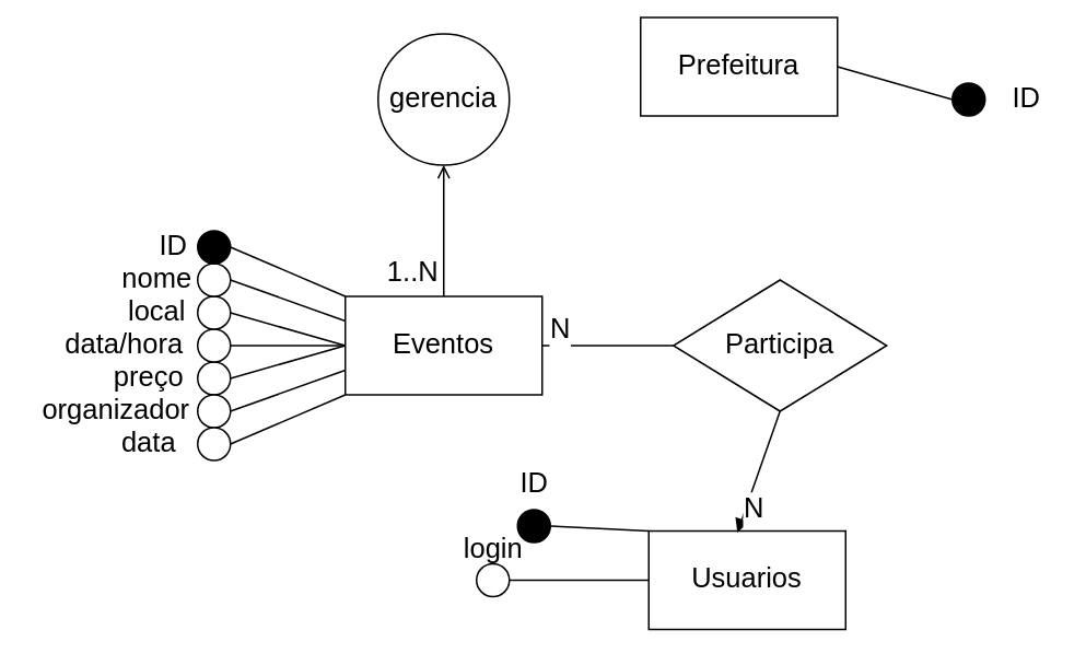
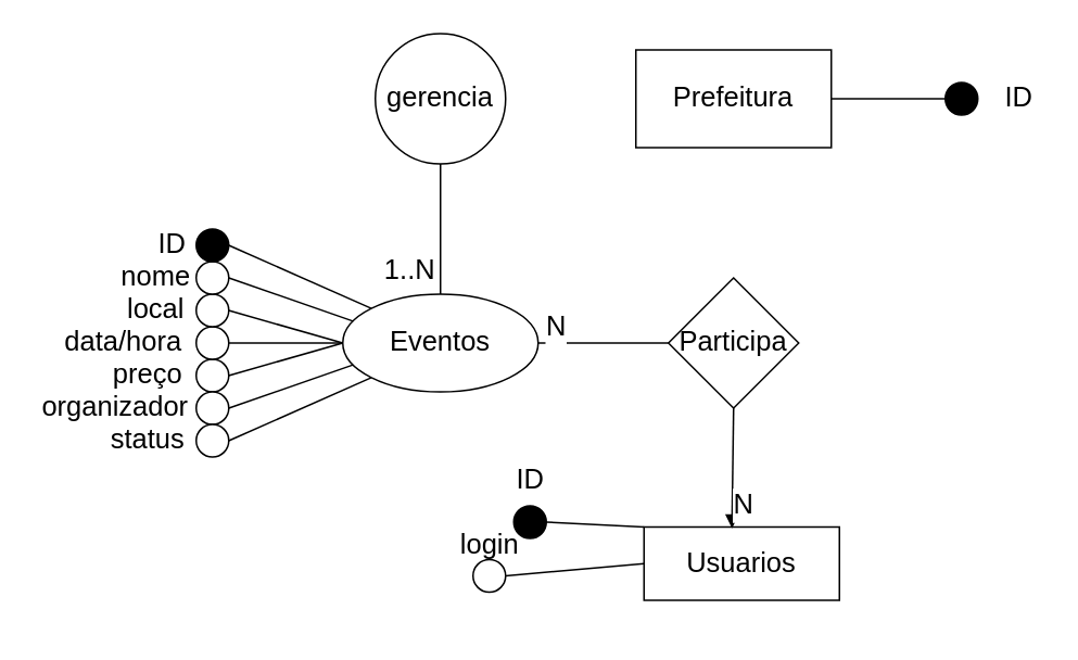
- <mxCell id="9" value="Prefeitura" style="rounded=0;whiteSpace=wrap;html=1;fontSize=17;" vertex="1" parent="1"><mxGeometry x="390" y="10" width="120" height="60" as="geometry" /></mxCell>
+ <mxCell id="9" value="Prefeitura" style="rounded=0;whiteSpace=wrap;html=1;fontSize=17;" vertex="1" parent="1"><mxGeometry x="390" y="30" width="120" height="60" as="geometry" /></mxCell>
- <mxCell id="11" value="" style="endArrow=open;html=1;rounded=0;entryX=0.5;entryY=1;entryDx=0;entryDy=0;exitX=0.5;exitY=0;exitDx=0;exitDy=0;fontSize=17;" edge="1" parent="1" source="3" target="10"><mxGeometry width="50" height="50" relative="1" as="geometry"><mxPoint x="120" y="160" as="sourcePoint" /><mxPoint x="170" y="110" as="targetPoint" /></mxGeometry></mxCell>
+ <mxCell id="11" value="" style="endArrow=none;html=1;rounded=0;entryX=0.5;entryY=1;entryDx=0;entryDy=0;exitX=0.5;exitY=0;exitDx=0;exitDy=0;fontSize=17;" edge="1" parent="1" source="3" target="10"><mxGeometry width="50" height="50" relative="1" as="geometry"><mxPoint x="120" y="160" as="sourcePoint" /><mxPoint x="170" y="110" as="targetPoint" /></mxGeometry></mxCell>
- <mxCell id="3" value="Eventos" style="rounded=0;whiteSpace=wrap;html=1;fontSize=17;" vertex="1" parent="1"><mxGeometry x="210" y="180" width="120" height="60" as="geometry" /></mxCell>
+ <mxCell id="3" value="Eventos" style="ellipse;whiteSpace=wrap;html=1;fontSize=17;" vertex="1" parent="1"><mxGeometry x="210" y="180" width="120" height="60" as="geometry" /></mxCell>
- <mxCell id="2" value="Participa" style="rhombus;whiteSpace=wrap;html=1;fontSize=17;" vertex="1" parent="1"><mxGeometry x="410" y="170" width="130" height="80" as="geometry" /></mxCell>
+ <mxCell id="2" value="Participa" style="rhombus;whiteSpace=wrap;html=1;fontSize=17;" vertex="1" parent="1"><mxGeometry x="410" y="170" width="80" height="80" as="geometry" /></mxCell>
- <mxCell id="42" value="data" style="text;html=1;align=center;verticalAlign=middle;resizable=0;points=[];autosize=1;strokeColor=none;fillColor=none;fontSize=17;" vertex="1" parent="1"><mxGeometry x="60" y="255" width="60" height="30" as="geometry" /></mxCell>
+ <mxCell id="42" value="status" style="text;html=1;align=center;verticalAlign=middle;resizable=0;points=[];autosize=1;strokeColor=none;fillColor=none;fontSize=17;" vertex="1" parent="1"><mxGeometry x="60" y="255" width="60" height="30" as="geometry" /></mxCell>
- <mxCell id="4" value="Usuarios" style="rounded=0;whiteSpace=wrap;html=1;fontSize=17;" vertex="1" parent="1"><mxGeometry x="395" y="323" width="120" height="60" as="geometry" /></mxCell>
+ <mxCell id="4" value="Usuarios" style="rounded=0;whiteSpace=wrap;html=1;fontSize=17;" vertex="1" parent="1"><mxGeometry x="395" y="323" width="120" height="45" as="geometry" /></mxCell>
